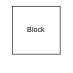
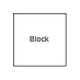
- <mxCell id="2" value="Block" style="whiteSpace=wrap;html=1;aspect=fixed;" vertex="1" parent="1"><mxGeometry x="20" y="10" width="80" height="80" as="geometry" /></mxCell>
+ <mxCell id="2" value="Block" style="whiteSpace=wrap;html=1;aspect=fixed;" vertex="1" parent="1"><mxGeometry x="20" y="20" width="80" height="80" as="geometry" /></mxCell>
